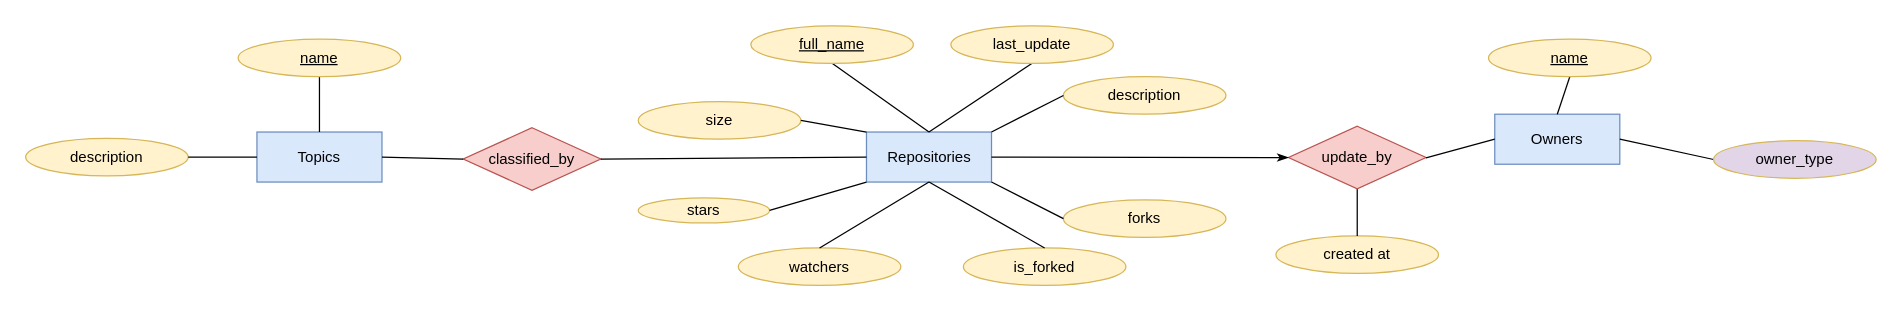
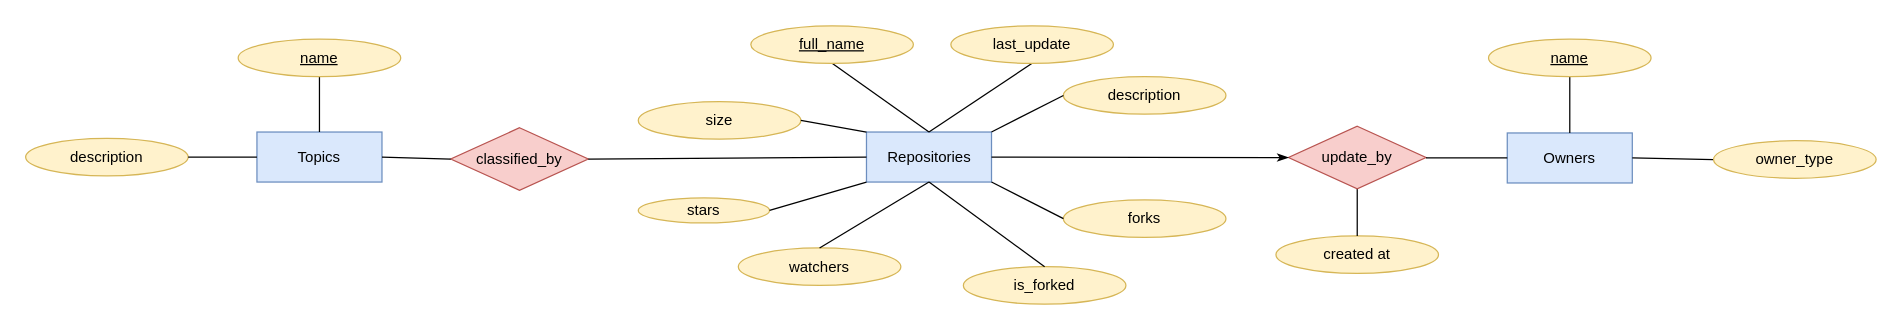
- <mxCell id="6" value="Owners" style="whiteSpace=wrap;html=1;align=center;fillColor=#dae8fc;strokeColor=#6c8ebf;" parent="1" vertex="1"><mxGeometry x="1195" y="90.68" width="100" height="40" as="geometry" /></mxCell>
+ <mxCell id="6" value="Owners" style="whiteSpace=wrap;html=1;align=center;fillColor=#dae8fc;strokeColor=#6c8ebf;" parent="1" vertex="1"><mxGeometry x="1205" y="105.68" width="100" height="40" as="geometry" /></mxCell>
- <mxCell id="27" value="classified_by" style="shape=rhombus;perimeter=rhombusPerimeter;whiteSpace=wrap;html=1;align=center;fillColor=#f8cecc;strokeColor=#b85450;" parent="1" vertex="1"><mxGeometry x="370" y="101.5" width="110" height="50" as="geometry" /></mxCell>
+ <mxCell id="27" value="classified_by" style="shape=rhombus;perimeter=rhombusPerimeter;whiteSpace=wrap;html=1;align=center;fillColor=#f8cecc;strokeColor=#b85450;" parent="1" vertex="1"><mxGeometry x="360" y="101.5" width="110" height="50" as="geometry" /></mxCell>
- <mxCell id="10" value="owner_type" style="ellipse;whiteSpace=wrap;html=1;align=center;fillColor=#e1d5e7;strokeColor=#d6b656;" parent="1" vertex="1"><mxGeometry x="1370" y="111.9" width="130" height="30" as="geometry" /></mxCell>
+ <mxCell id="10" value="owner_type" style="ellipse;whiteSpace=wrap;html=1;align=center;fillColor=#fff2cc;strokeColor=#d6b656;" parent="1" vertex="1"><mxGeometry x="1370" y="111.9" width="130" height="30" as="geometry" /></mxCell>
- <mxCell id="33" value="is_forked" style="ellipse;whiteSpace=wrap;html=1;align=center;fillColor=#fff2cc;strokeColor=#d6b656;" vertex="1" parent="1"><mxGeometry x="770" y="197.65" width="130" height="30" as="geometry" /></mxCell>
+ <mxCell id="33" value="is_forked" style="ellipse;whiteSpace=wrap;html=1;align=center;fillColor=#fff2cc;strokeColor=#d6b656;" vertex="1" parent="1"><mxGeometry x="770" y="212.65" width="130" height="30" as="geometry" /></mxCell>
